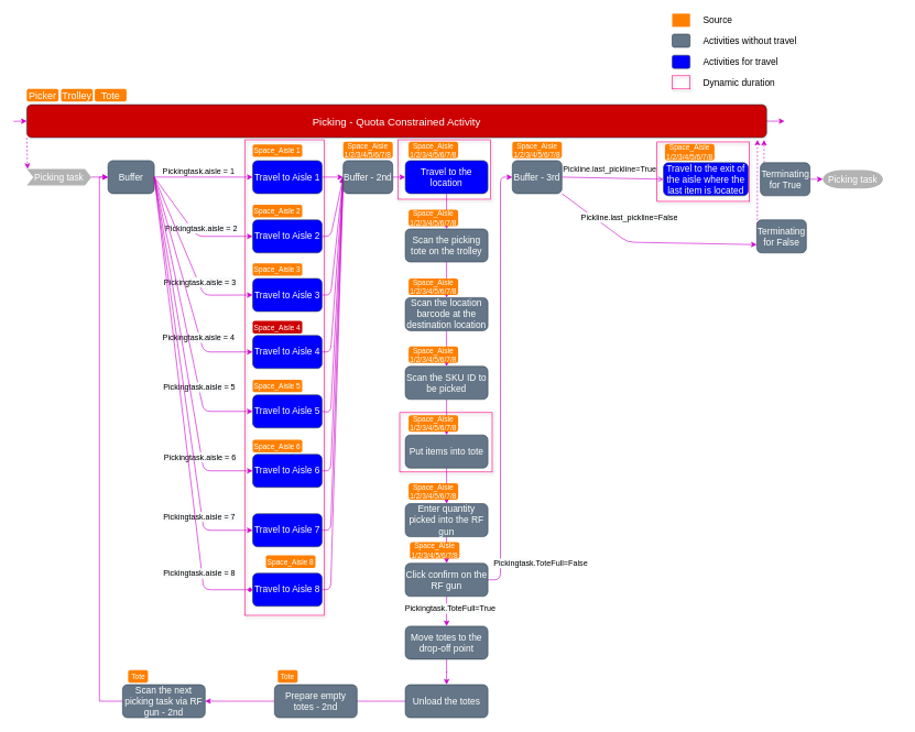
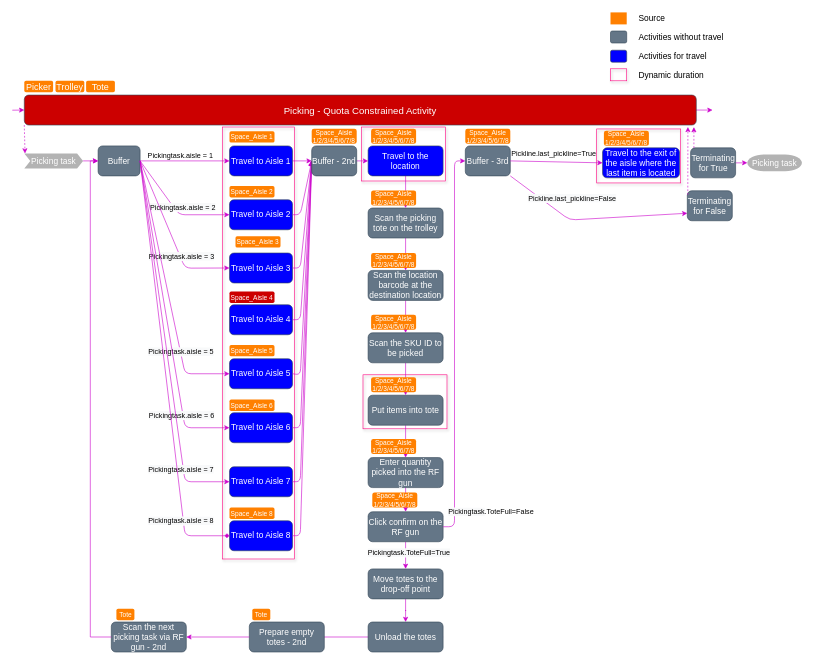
- <mxCell id="84" value="" style="endArrow=open;html=1;strokeColor=#CC00CC;entryX=0;entryY=0.5;entryDx=0;entryDy=0;exitX=1;exitY=0.5;exitDx=0;exitDy=0;" edge="1" parent="1" source="83" target="75"><mxGeometry width="50" height="50" relative="1" as="geometry"><mxPoint x="1145" y="522.25" as="sourcePoint" /><mxPoint x="1195" y="472.25" as="targetPoint" /></mxGeometry></mxCell>
+ <mxCell id="84" value="" style="endArrow=classic;html=1;strokeColor=#CC00CC;entryX=0;entryY=0.5;entryDx=0;entryDy=0;exitX=1;exitY=0.5;exitDx=0;exitDy=0;" edge="1" parent="1" source="83" target="75"><mxGeometry width="50" height="50" relative="1" as="geometry"><mxPoint x="1145" y="522.25" as="sourcePoint" /><mxPoint x="1195" y="472.25" as="targetPoint" /></mxGeometry></mxCell>
- <mxCell id="88" value="Terminating for False" style="whiteSpace=wrap;html=1;rounded=1;shadow=0;dashed=0;fontColor=#ffffff;strokeColor=#314354;fillColor=#647687;fontSize=14;" vertex="1" parent="1"><mxGeometry x="1145" y="332.25" width="75" height="50" as="geometry" /></mxCell>
+ <mxCell id="88" value="Terminating for False" style="whiteSpace=wrap;html=1;rounded=1;shadow=0;dashed=0;fontColor=#ffffff;strokeColor=#314354;fillColor=#647687;fontSize=14;" vertex="1" parent="1"><mxGeometry x="1145" y="317.25" width="75" height="50" as="geometry" /></mxCell>
- <mxCell id="31" value="Space_Aisle 3" style="rounded=1;whiteSpace=wrap;html=1;labelBackgroundColor=none;fontSize=11;fillColor=#FF8000;fontColor=#FFFFFF;strokeColor=none;verticalAlign=middle;spacing=0;" vertex="1" parent="1"><mxGeometry x="382" y="398" width="75" height="19" as="geometry" /></mxCell>
+ <mxCell id="31" value="Space_Aisle 3" style="rounded=1;whiteSpace=wrap;html=1;labelBackgroundColor=none;fontSize=11;fillColor=#FF8000;fontColor=#FFFFFF;strokeColor=none;verticalAlign=middle;spacing=0;" vertex="1" parent="1"><mxGeometry x="392" y="393" width="75" height="19" as="geometry" /></mxCell>
- <mxCell id="45" value="" style="endArrow=classic;html=1;exitX=1;exitY=0.5;exitDx=0;exitDy=0;entryX=0;entryY=0.5;entryDx=0;entryDy=0;strokeColor=#CC00CC;" edge="1" parent="1" source="23" target="32"><mxGeometry width="50" height="50" relative="1" as="geometry"><mxPoint x="222" y="277.5" as="sourcePoint" /><mxPoint x="388" y="456" as="targetPoint" /><Array as="points"><mxPoint x="308" y="532.25" /></Array></mxGeometry></mxCell>
- <mxCell id="46" value="&lt;span style=&quot;font-size: 12px; text-align: left; background-color: rgb(248, 249, 250);&quot;&gt;Pickingtask&lt;/span&gt;&lt;span style=&quot;font-size: 12px ; text-align: left ; background-color: rgb(248 , 249 , 250)&quot;&gt;.aisle = 4&lt;/span&gt;" style="edgeLabel;html=1;align=center;verticalAlign=middle;resizable=0;points=[];" vertex="1" connectable="0" parent="45"><mxGeometry x="0.446" y="-2" relative="1" as="geometry"><mxPoint as="offset" /></mxGeometry></mxCell>
- <mxCell id="40" value="Space_Aisle 8" style="rounded=1;whiteSpace=wrap;html=1;labelBackgroundColor=none;fontSize=11;fillColor=#FF8000;fontColor=#FFFFFF;strokeColor=none;verticalAlign=middle;spacing=0;" vertex="1" parent="1"><mxGeometry x="402" y="840.25" width="75" height="19" as="geometry" /></mxCell>
+ <mxCell id="40" value="Space_Aisle 8" style="rounded=1;whiteSpace=wrap;html=1;labelBackgroundColor=none;fontSize=11;fillColor=#FF8000;fontColor=#FFFFFF;strokeColor=none;verticalAlign=middle;spacing=0;" vertex="1" parent="1"><mxGeometry x="382" y="845.25" width="75" height="19" as="geometry" /></mxCell>
